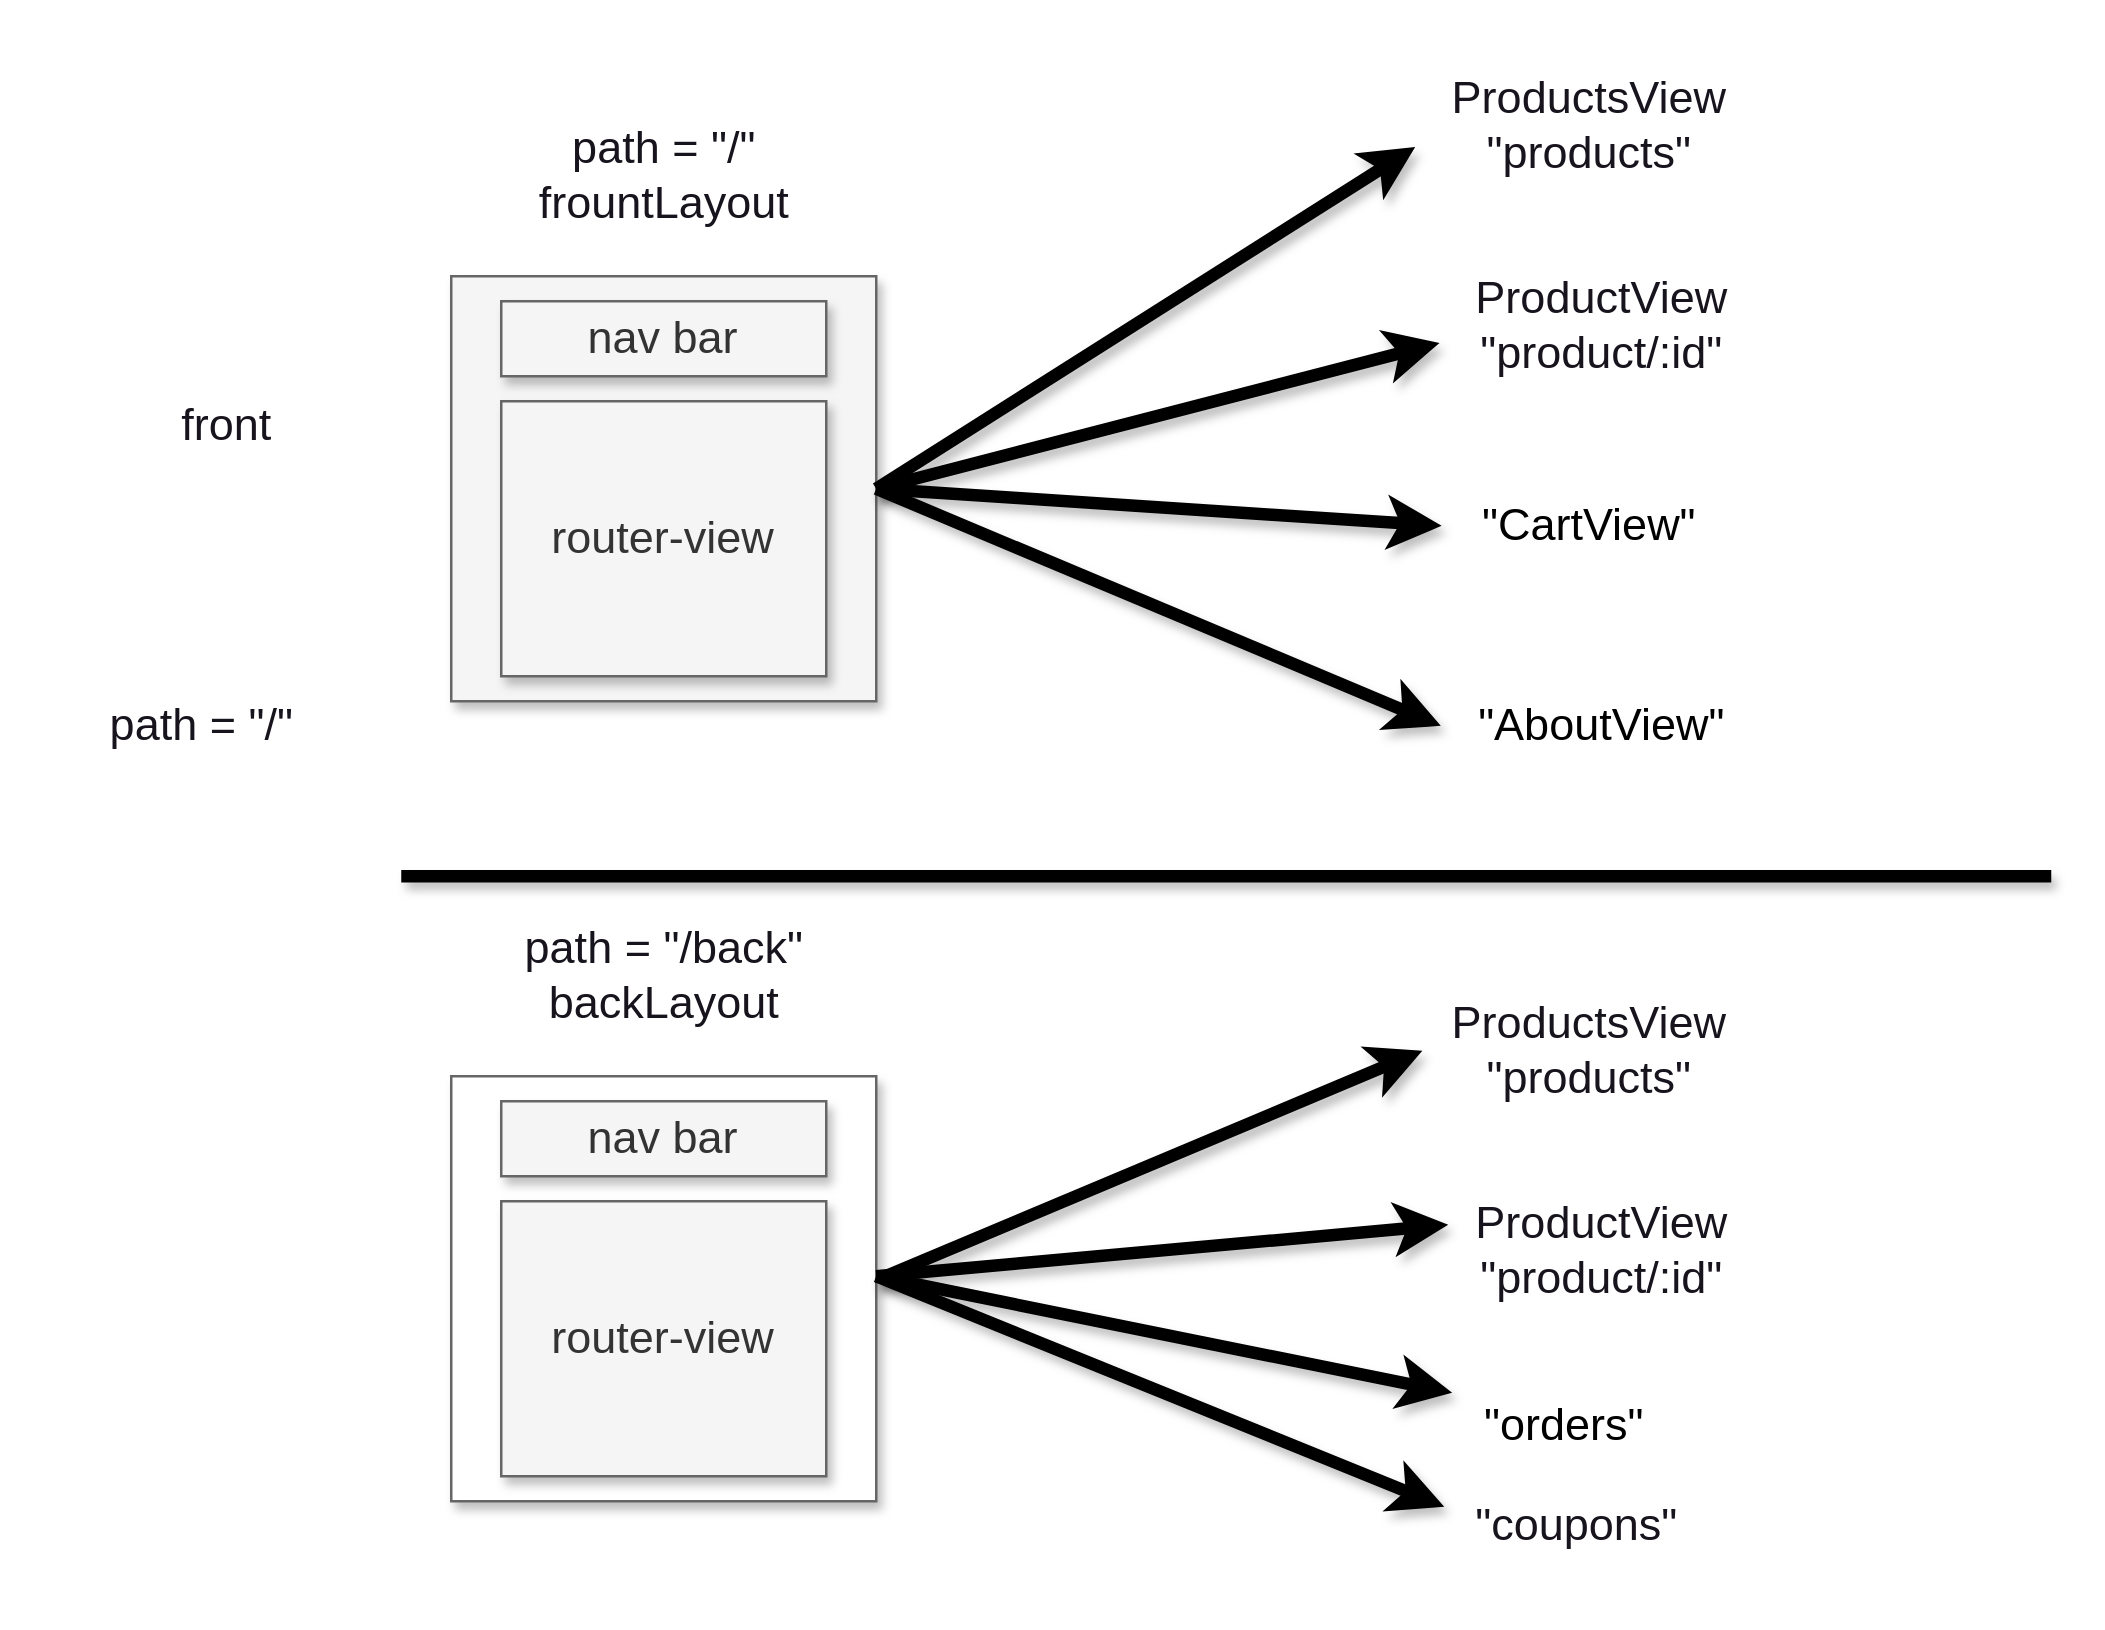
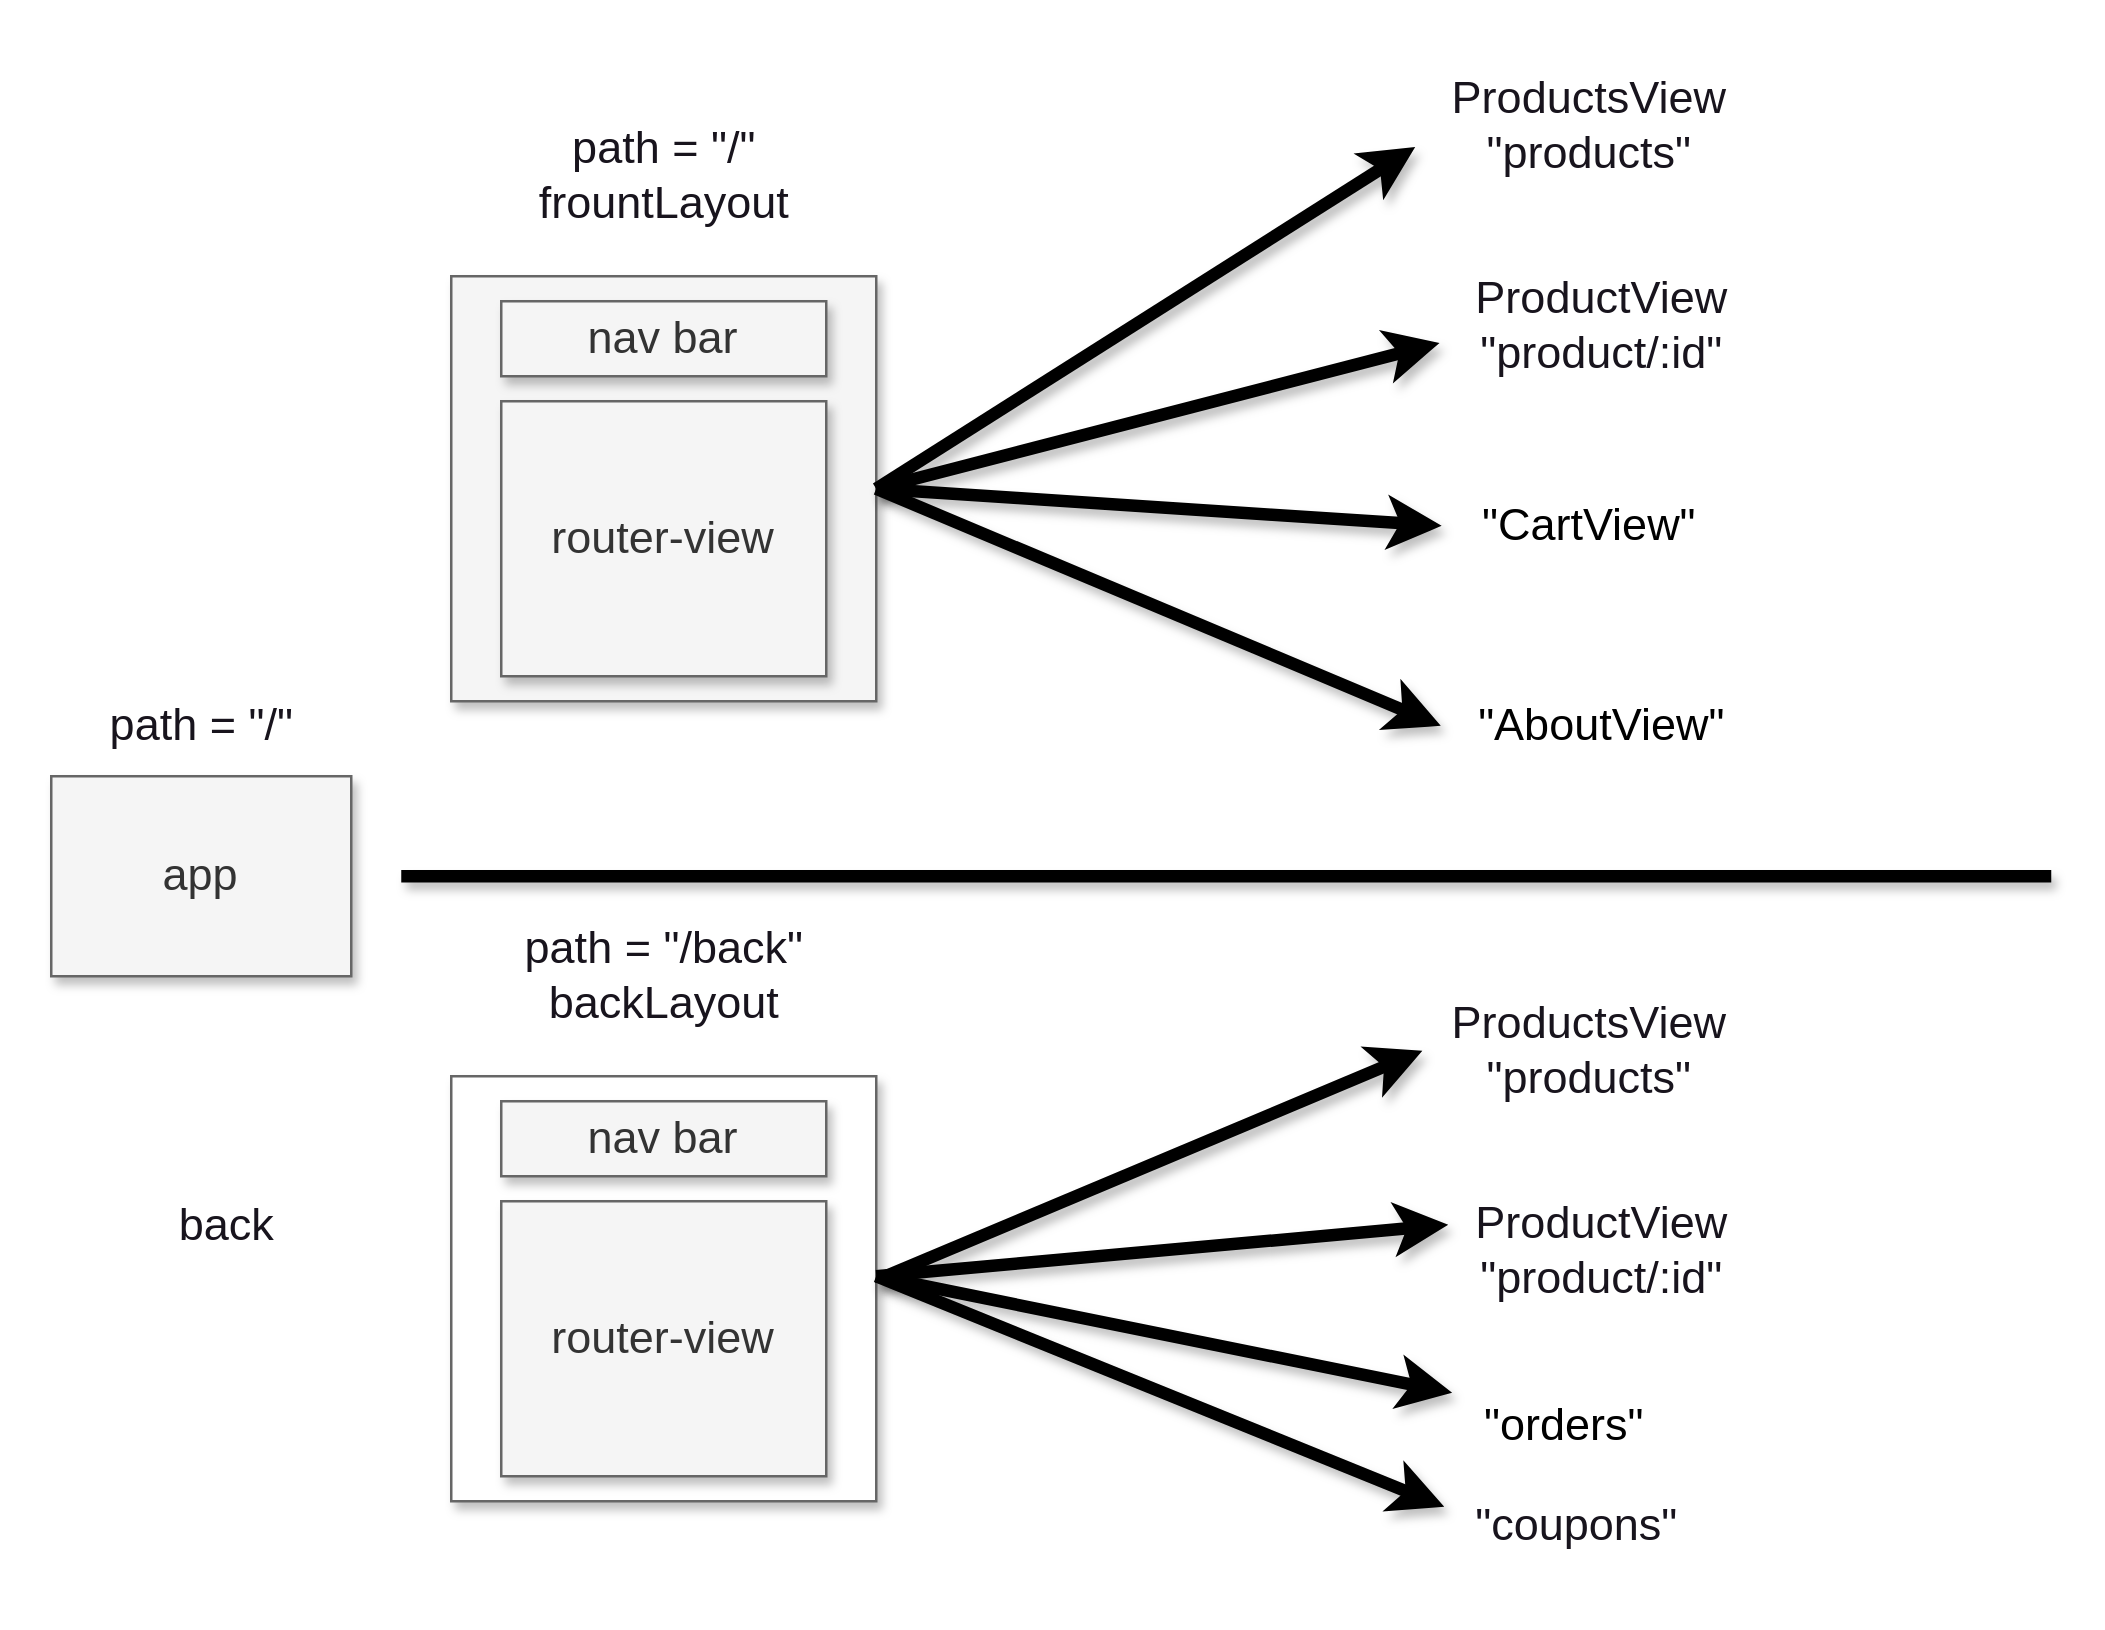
- <mxCell id="4" value="front" style="text;html=1;align=center;verticalAlign=middle;resizable=0;points=[];autosize=1;fontSize=18;shadow=1;strokeColor=none;fontColor=#18141d;" parent="1" vertex="1"><mxGeometry x="60" y="150" width="60" height="40" as="geometry" /></mxCell>
+ <mxCell id="2" value="&lt;font style=&quot;font-size: 18px;&quot;&gt;app&lt;/font&gt;" style="rounded=0;whiteSpace=wrap;html=1;shadow=1;strokeColor=#666666;fontColor=#333333;fillColor=#f5f5f5;" parent="1" vertex="1"><mxGeometry y="310" width="120" height="80" as="geometry" x="20" /></mxCell>
+ <mxCell id="5" value="back" style="text;html=1;align=center;verticalAlign=middle;resizable=0;points=[];autosize=1;fontSize=18;shadow=1;strokeColor=none;fontColor=#18141d;" parent="1" vertex="1"><mxGeometry x="60" y="470" width="60" height="40" as="geometry" /></mxCell>
